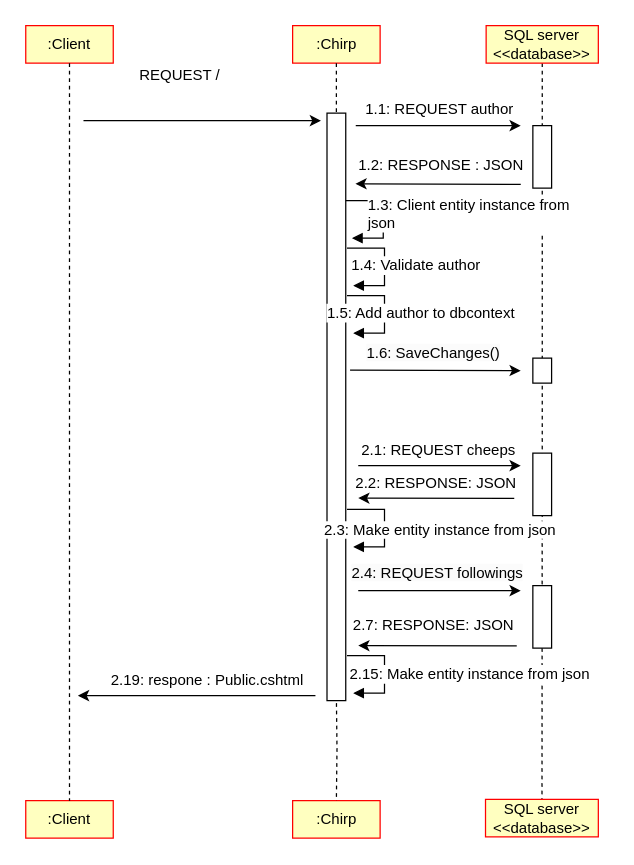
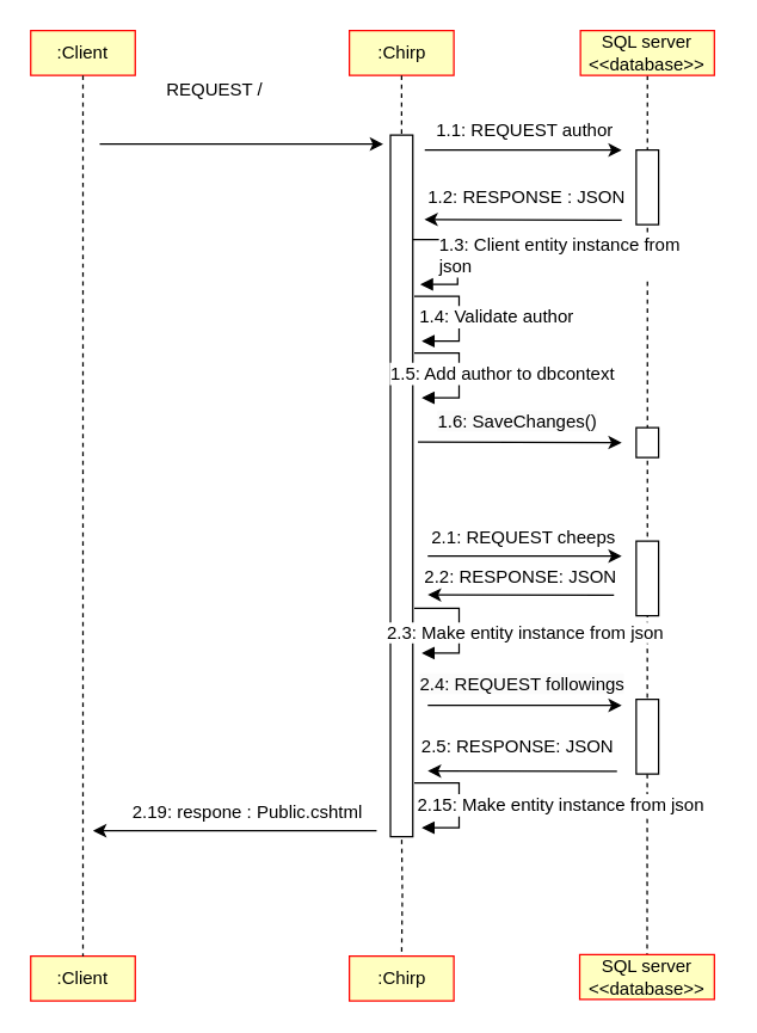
- <mxCell id="3" value="2.7: RESPONSE: JSON" style="text;html=1;align=center;verticalAlign=middle;resizable=0;points=[];autosize=1;strokeColor=none;fillColor=none;" parent="1" vertex="1"><mxGeometry x="270.68" y="485" width="150" height="30" as="geometry" /></mxCell>
+ <mxCell id="3" value="2.5: RESPONSE: JSON" style="text;html=1;align=center;verticalAlign=middle;resizable=0;points=[];autosize=1;strokeColor=none;fillColor=none;" parent="1" vertex="1"><mxGeometry x="270.68" y="485" width="150" height="30" as="geometry" /></mxCell>
